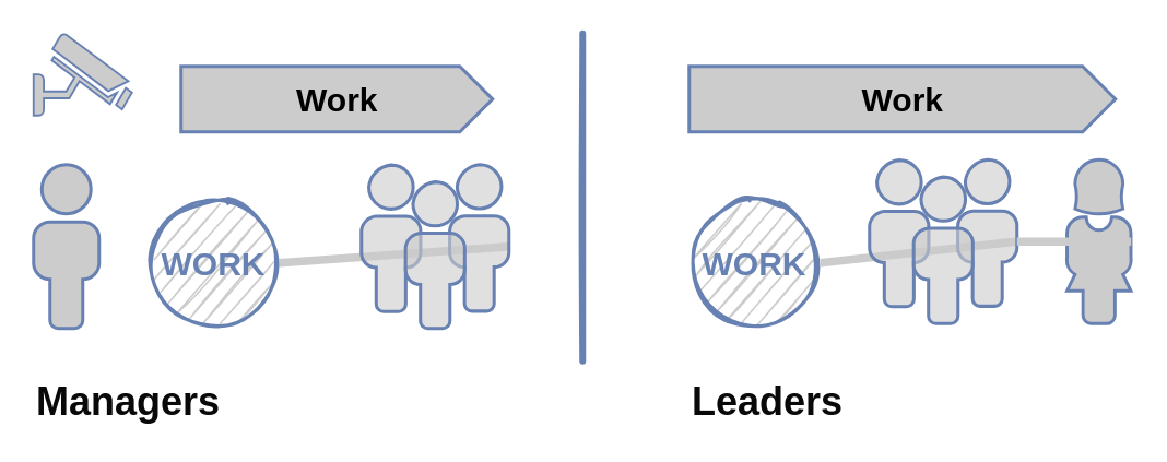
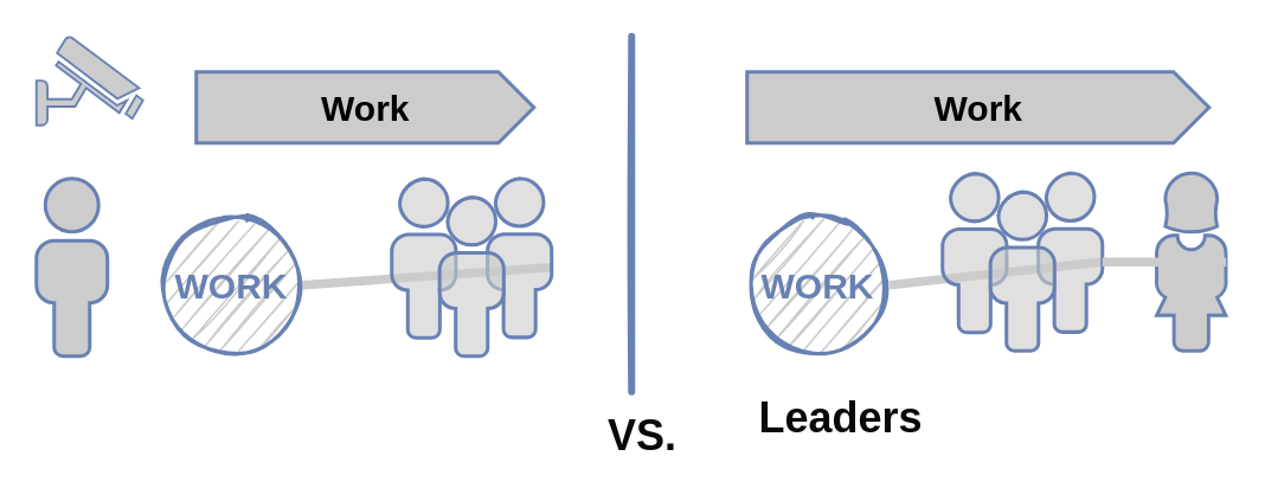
- <mxCell id="8" value="Managers" style="text;html=1;strokeColor=none;fillColor=none;align=left;verticalAlign=middle;whiteSpace=wrap;rounded=0;fontSize=24;fontColor=#0A0909;fontStyle=1;fontFamily=Helvetica;" parent="1" vertex="1"><mxGeometry x="20" y="230" width="230" height="30" as="geometry" /></mxCell>
+ <mxCell id="9" value="VS." style="text;html=1;strokeColor=none;fillColor=none;align=left;verticalAlign=middle;whiteSpace=wrap;rounded=0;fontSize=24;fontColor=#0A0909;fontStyle=1;fontFamily=Helvetica;" parent="1" vertex="1"><mxGeometry x="340" y="230" width="60" height="30" as="geometry" /></mxCell>
- <mxCell id="10" value="Leaders" style="text;html=1;strokeColor=none;fillColor=none;align=left;verticalAlign=middle;whiteSpace=wrap;rounded=0;fontSize=24;fontColor=#0A0909;fontStyle=1;fontFamily=Helvetica;" parent="1" vertex="1"><mxGeometry x="420" y="230" width="160" height="30" as="geometry" /></mxCell>
+ <mxCell id="10" value="Leaders" style="text;html=1;strokeColor=none;fillColor=none;align=left;verticalAlign=middle;whiteSpace=wrap;rounded=0;fontSize=24;fontColor=#0A0909;fontStyle=1;fontFamily=Helvetica;" parent="1" vertex="1"><mxGeometry x="425" y="220" width="160" height="30" as="geometry" /></mxCell>
